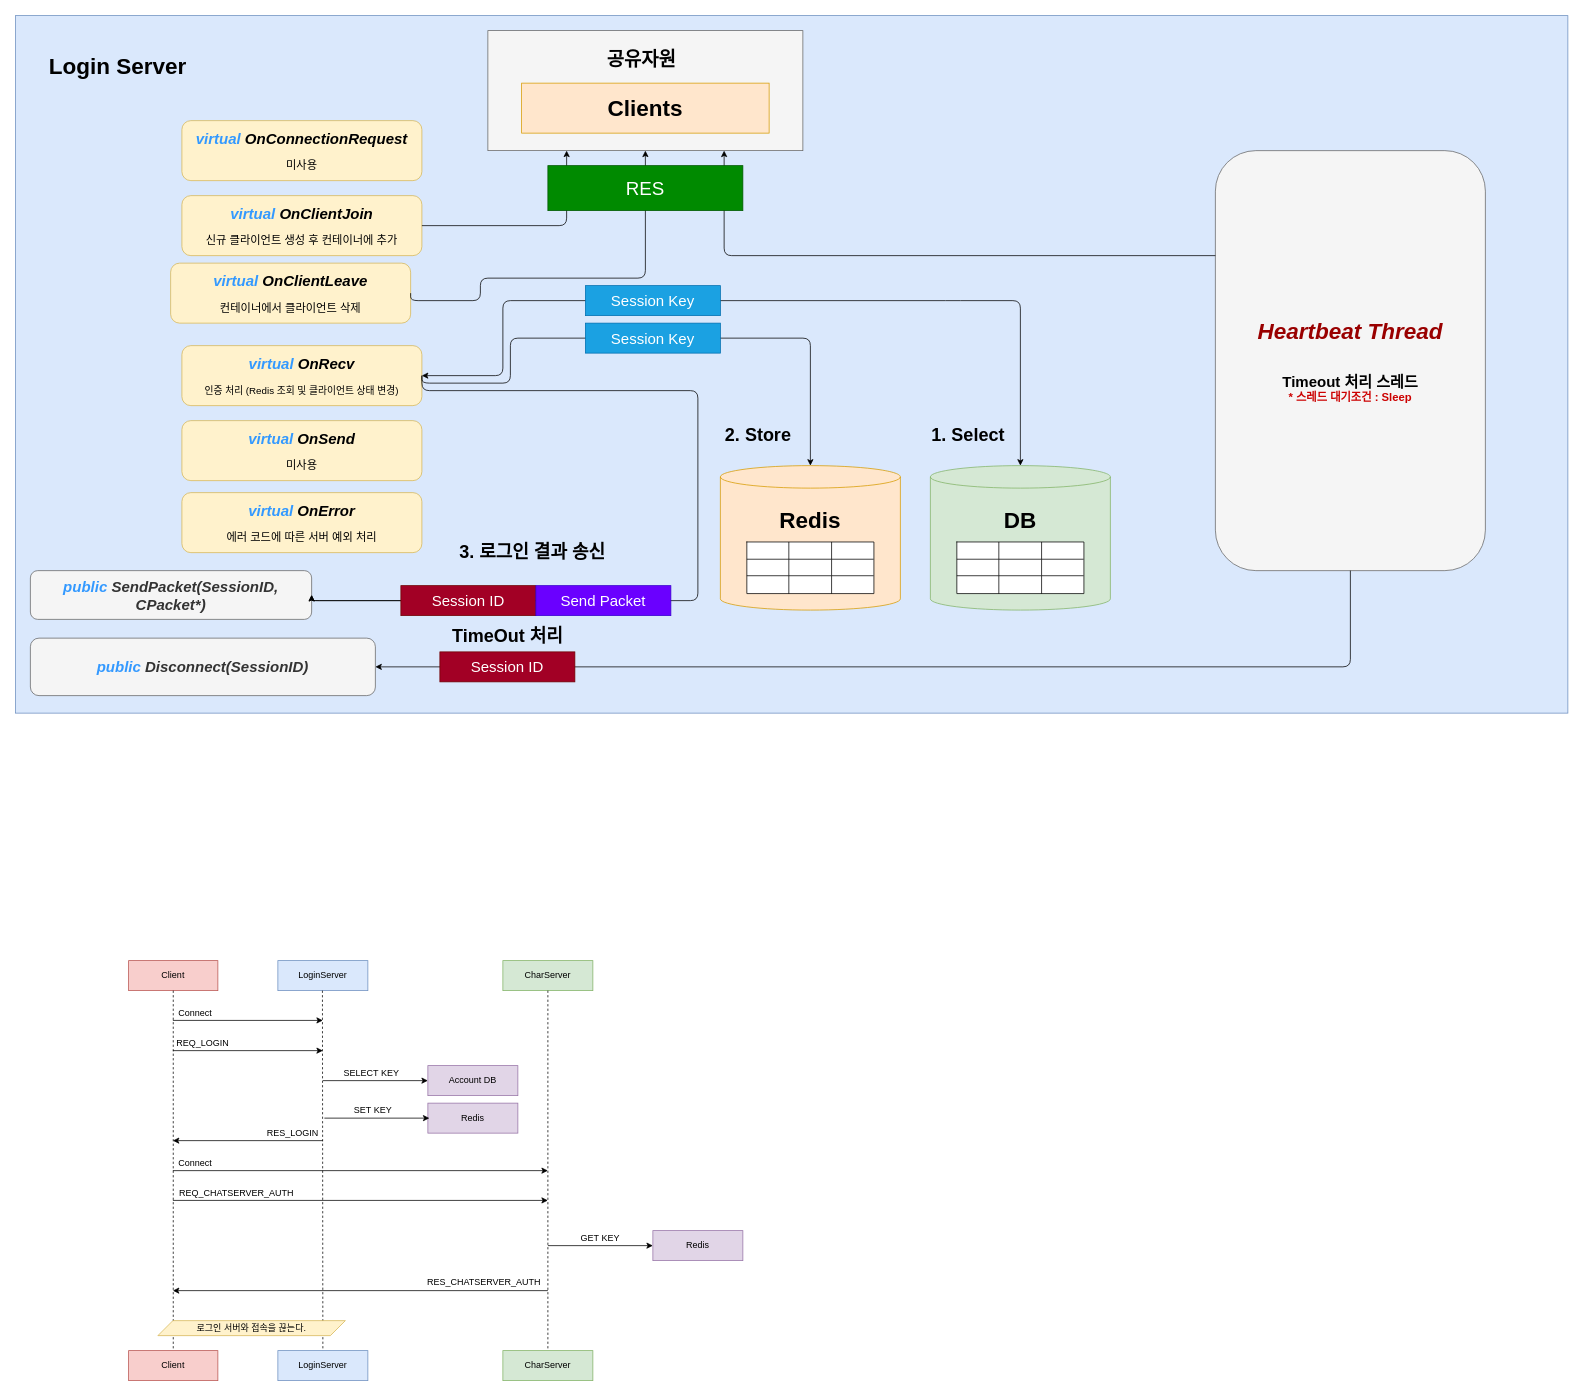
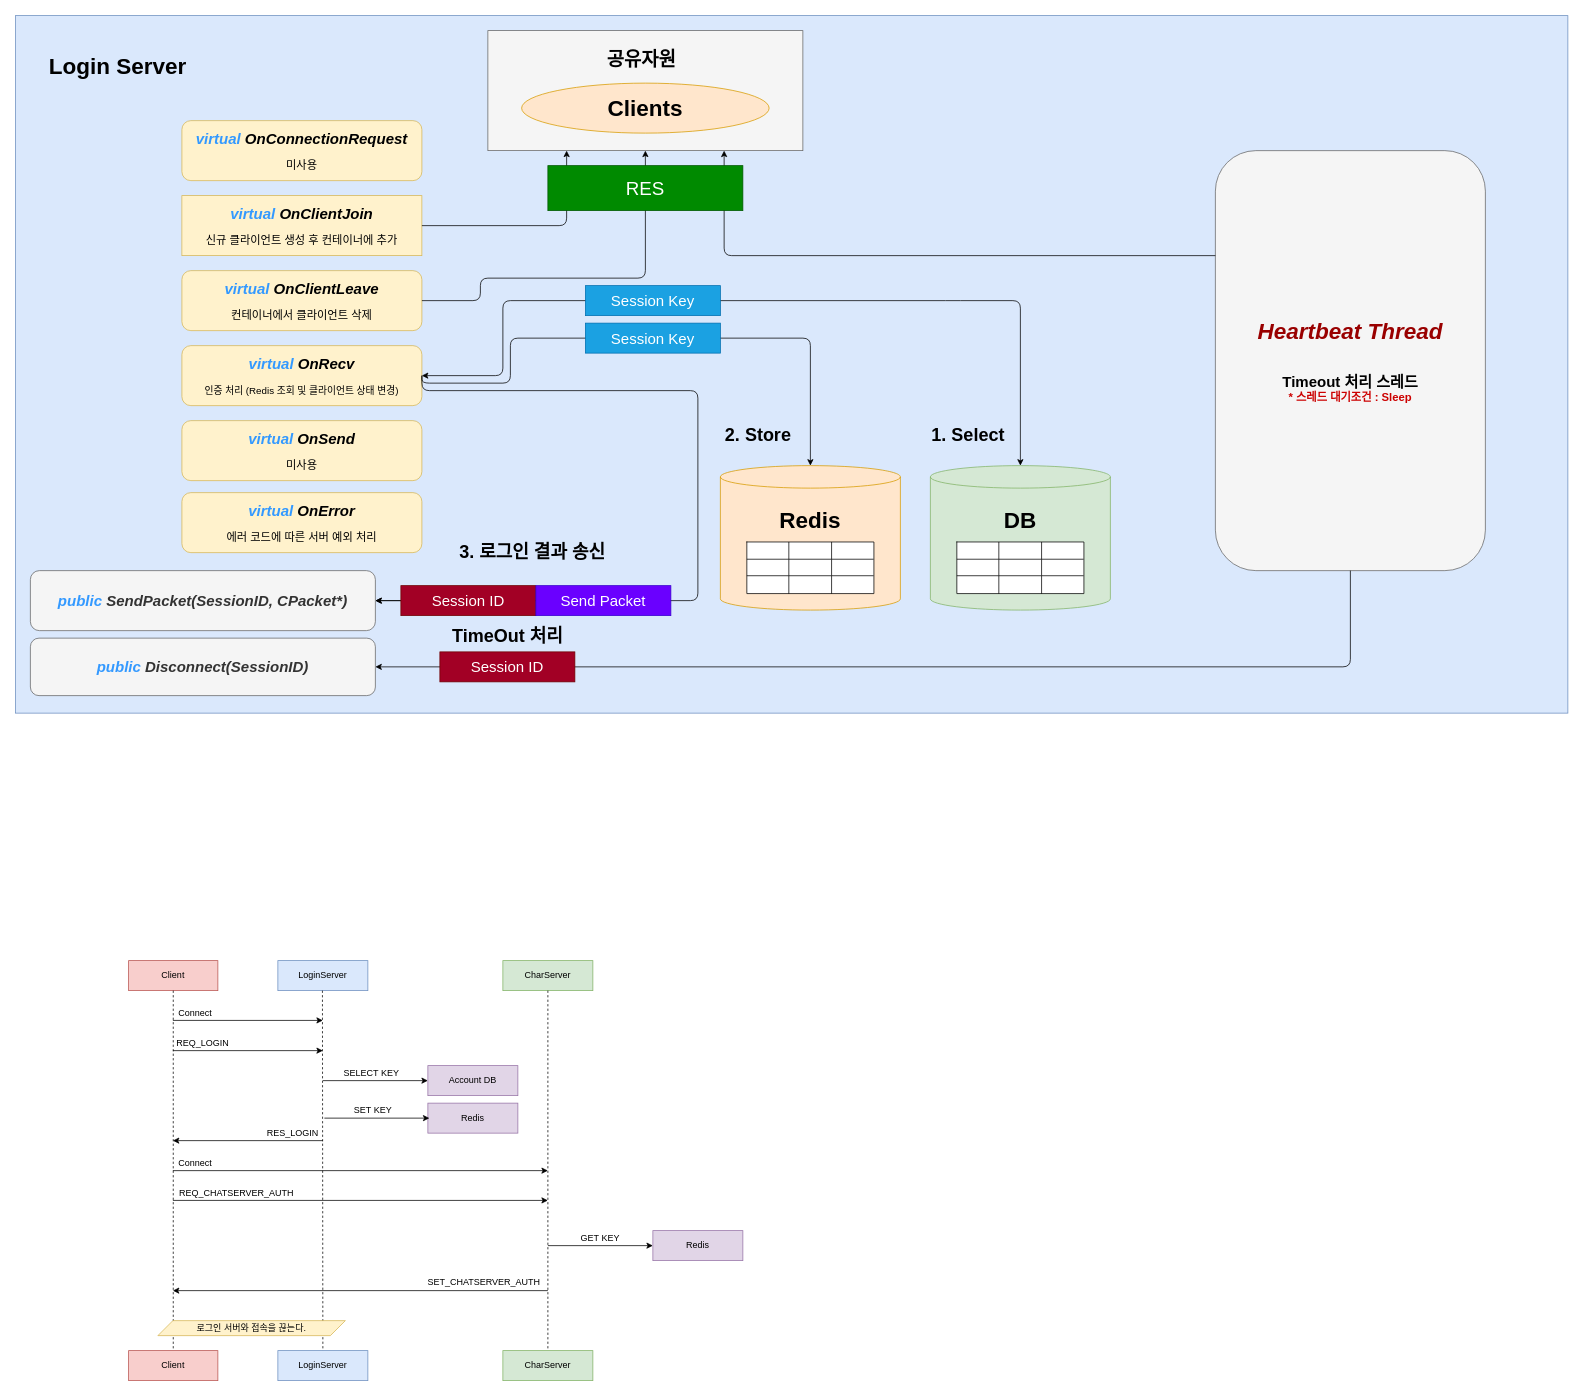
- <mxCell id="63" value="&lt;font&gt;&lt;b&gt;&lt;font style=&quot;font-size: 30px&quot;&gt;Clients&lt;/font&gt;&lt;/b&gt;&lt;br&gt;&lt;/font&gt;" style="rounded=0;whiteSpace=wrap;html=1;shadow=0;labelBackgroundColor=none;fontSize=20;fillColor=#ffe6cc;strokeColor=#d79b00;" parent="61" vertex="1"><mxGeometry x="45" y="70" width="330" height="66.667" as="geometry" /></mxCell>
+ <mxCell id="63" value="&lt;font&gt;&lt;b&gt;&lt;font style=&quot;font-size: 30px&quot;&gt;Clients&lt;/font&gt;&lt;/b&gt;&lt;br&gt;&lt;/font&gt;" style="ellipse;whiteSpace=wrap;html=1;shadow=0;labelBackgroundColor=none;fontSize=20;fillColor=#ffe6cc;strokeColor=#d79b00;" parent="61" vertex="1"><mxGeometry x="45" y="70" width="330" height="66.667" as="geometry" /></mxCell>
- <mxCell id="5" value="&lt;font&gt;&lt;b style=&quot;font-size: 20px ; font-style: italic&quot;&gt;&lt;font color=&quot;#3399ff&quot;&gt;virtual&lt;/font&gt; OnClientJoin&lt;/b&gt;&lt;br&gt;&lt;br&gt;&lt;span style=&quot;font-size: 15px&quot;&gt;신규 클라이언트 생성 후 컨테이너에 추가&lt;/span&gt;&lt;br&gt;&lt;/font&gt;" style="rounded=1;whiteSpace=wrap;html=1;fontSize=13;fillColor=#fff2cc;strokeColor=#d6b656;" parent="1" vertex="1"><mxGeometry x="242" y="260" width="320" height="80" as="geometry" /></mxCell>
+ <mxCell id="5" value="&lt;font&gt;&lt;b style=&quot;font-size: 20px ; font-style: italic&quot;&gt;&lt;font color=&quot;#3399ff&quot;&gt;virtual&lt;/font&gt; OnClientJoin&lt;/b&gt;&lt;br&gt;&lt;br&gt;&lt;span style=&quot;font-size: 15px&quot;&gt;신규 클라이언트 생성 후 컨테이너에 추가&lt;/span&gt;&lt;br&gt;&lt;/font&gt;" style="whiteSpace=wrap;html=1;fontSize=13;fillColor=#fff2cc;strokeColor=#d6b656;rounded=0;" parent="1" vertex="1"><mxGeometry x="242" y="260" width="320" height="80" as="geometry" /></mxCell>
- <mxCell id="6" value="&lt;font&gt;&lt;b style=&quot;font-size: 20px ; font-style: italic&quot;&gt;&lt;font color=&quot;#3399ff&quot;&gt;virtual&lt;/font&gt; OnClientLeave&lt;/b&gt;&lt;br&gt;&lt;br&gt;&lt;font style=&quot;font-size: 15px&quot;&gt;컨테이너에서 클라이언트 삭제&lt;/font&gt;&lt;br&gt;&lt;/font&gt;" style="rounded=1;whiteSpace=wrap;html=1;fontSize=13;fillColor=#fff2cc;strokeColor=#d6b656;" parent="1" vertex="1"><mxGeometry x="227" y="350" width="320" height="80" as="geometry" /></mxCell>
+ <mxCell id="6" value="&lt;font&gt;&lt;b style=&quot;font-size: 20px ; font-style: italic&quot;&gt;&lt;font color=&quot;#3399ff&quot;&gt;virtual&lt;/font&gt; OnClientLeave&lt;/b&gt;&lt;br&gt;&lt;br&gt;&lt;font style=&quot;font-size: 15px&quot;&gt;컨테이너에서 클라이언트 삭제&lt;/font&gt;&lt;br&gt;&lt;/font&gt;" style="rounded=1;whiteSpace=wrap;html=1;fontSize=13;fillColor=#fff2cc;strokeColor=#d6b656;" parent="1" vertex="1"><mxGeometry x="242" y="360" width="320" height="80" as="geometry" /></mxCell>
- <mxCell id="44" value="&lt;font style=&quot;font-size: 20px&quot;&gt;&lt;b&gt;&lt;i&gt;&lt;font color=&quot;#3399ff&quot;&gt;public &lt;/font&gt;SendPacket(SessionID, CPacket*)&lt;/i&gt;&lt;/b&gt;&lt;b&gt;&lt;br&gt;&lt;/b&gt;&lt;/font&gt;" style="rounded=1;whiteSpace=wrap;html=1;fontSize=13;fillColor=#f5f5f5;strokeColor=#666666;fontColor=#333333;" parent="1" vertex="1"><mxGeometry x="40" y="760" width="375" height="65" as="geometry" /></mxCell>
+ <mxCell id="44" value="&lt;font style=&quot;font-size: 20px&quot;&gt;&lt;b&gt;&lt;i&gt;&lt;font color=&quot;#3399ff&quot;&gt;public &lt;/font&gt;SendPacket(SessionID, CPacket*)&lt;/i&gt;&lt;/b&gt;&lt;b&gt;&lt;br&gt;&lt;/b&gt;&lt;/font&gt;" style="rounded=1;whiteSpace=wrap;html=1;fontSize=13;fillColor=#f5f5f5;strokeColor=#666666;fontColor=#333333;" parent="1" vertex="1"><mxGeometry x="40" y="760" width="460" height="80" as="geometry" /></mxCell>
- <mxCell id="88" value="RES_CHATSERVER_AUTH" style="text;html=1;strokeColor=none;fillColor=none;align=center;verticalAlign=middle;whiteSpace=wrap;rounded=0;" parent="1" vertex="1"><mxGeometry x="560" y="1699" width="170" height="20" as="geometry" /></mxCell>
+ <mxCell id="88" value="SET_CHATSERVER_AUTH" style="text;html=1;strokeColor=none;fillColor=none;align=center;verticalAlign=middle;whiteSpace=wrap;rounded=0;" parent="1" vertex="1"><mxGeometry x="560" y="1699" width="170" height="20" as="geometry" /></mxCell>
